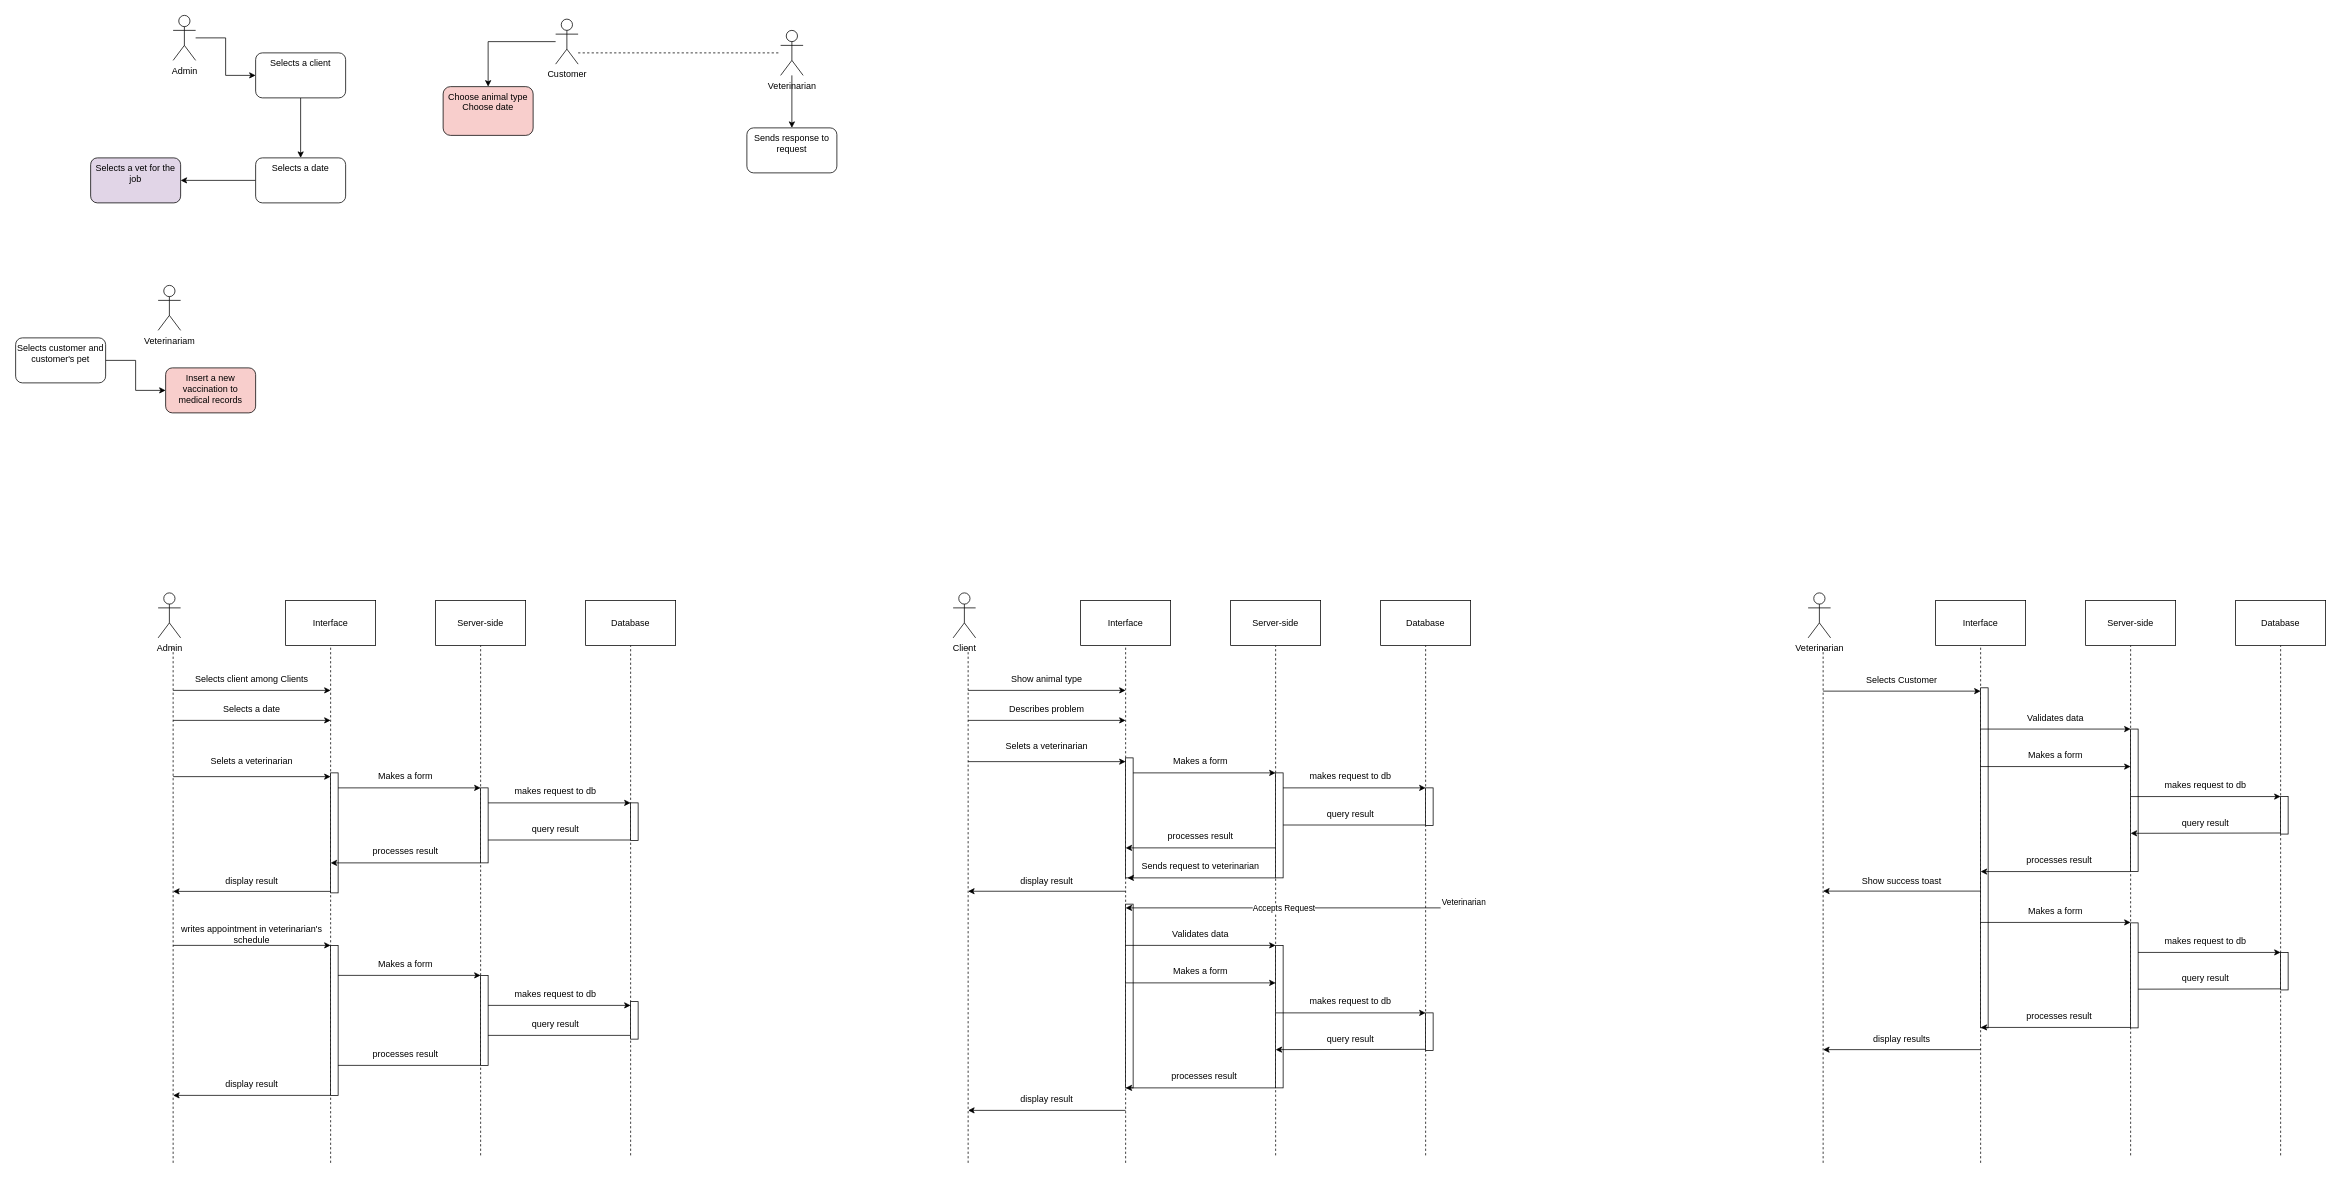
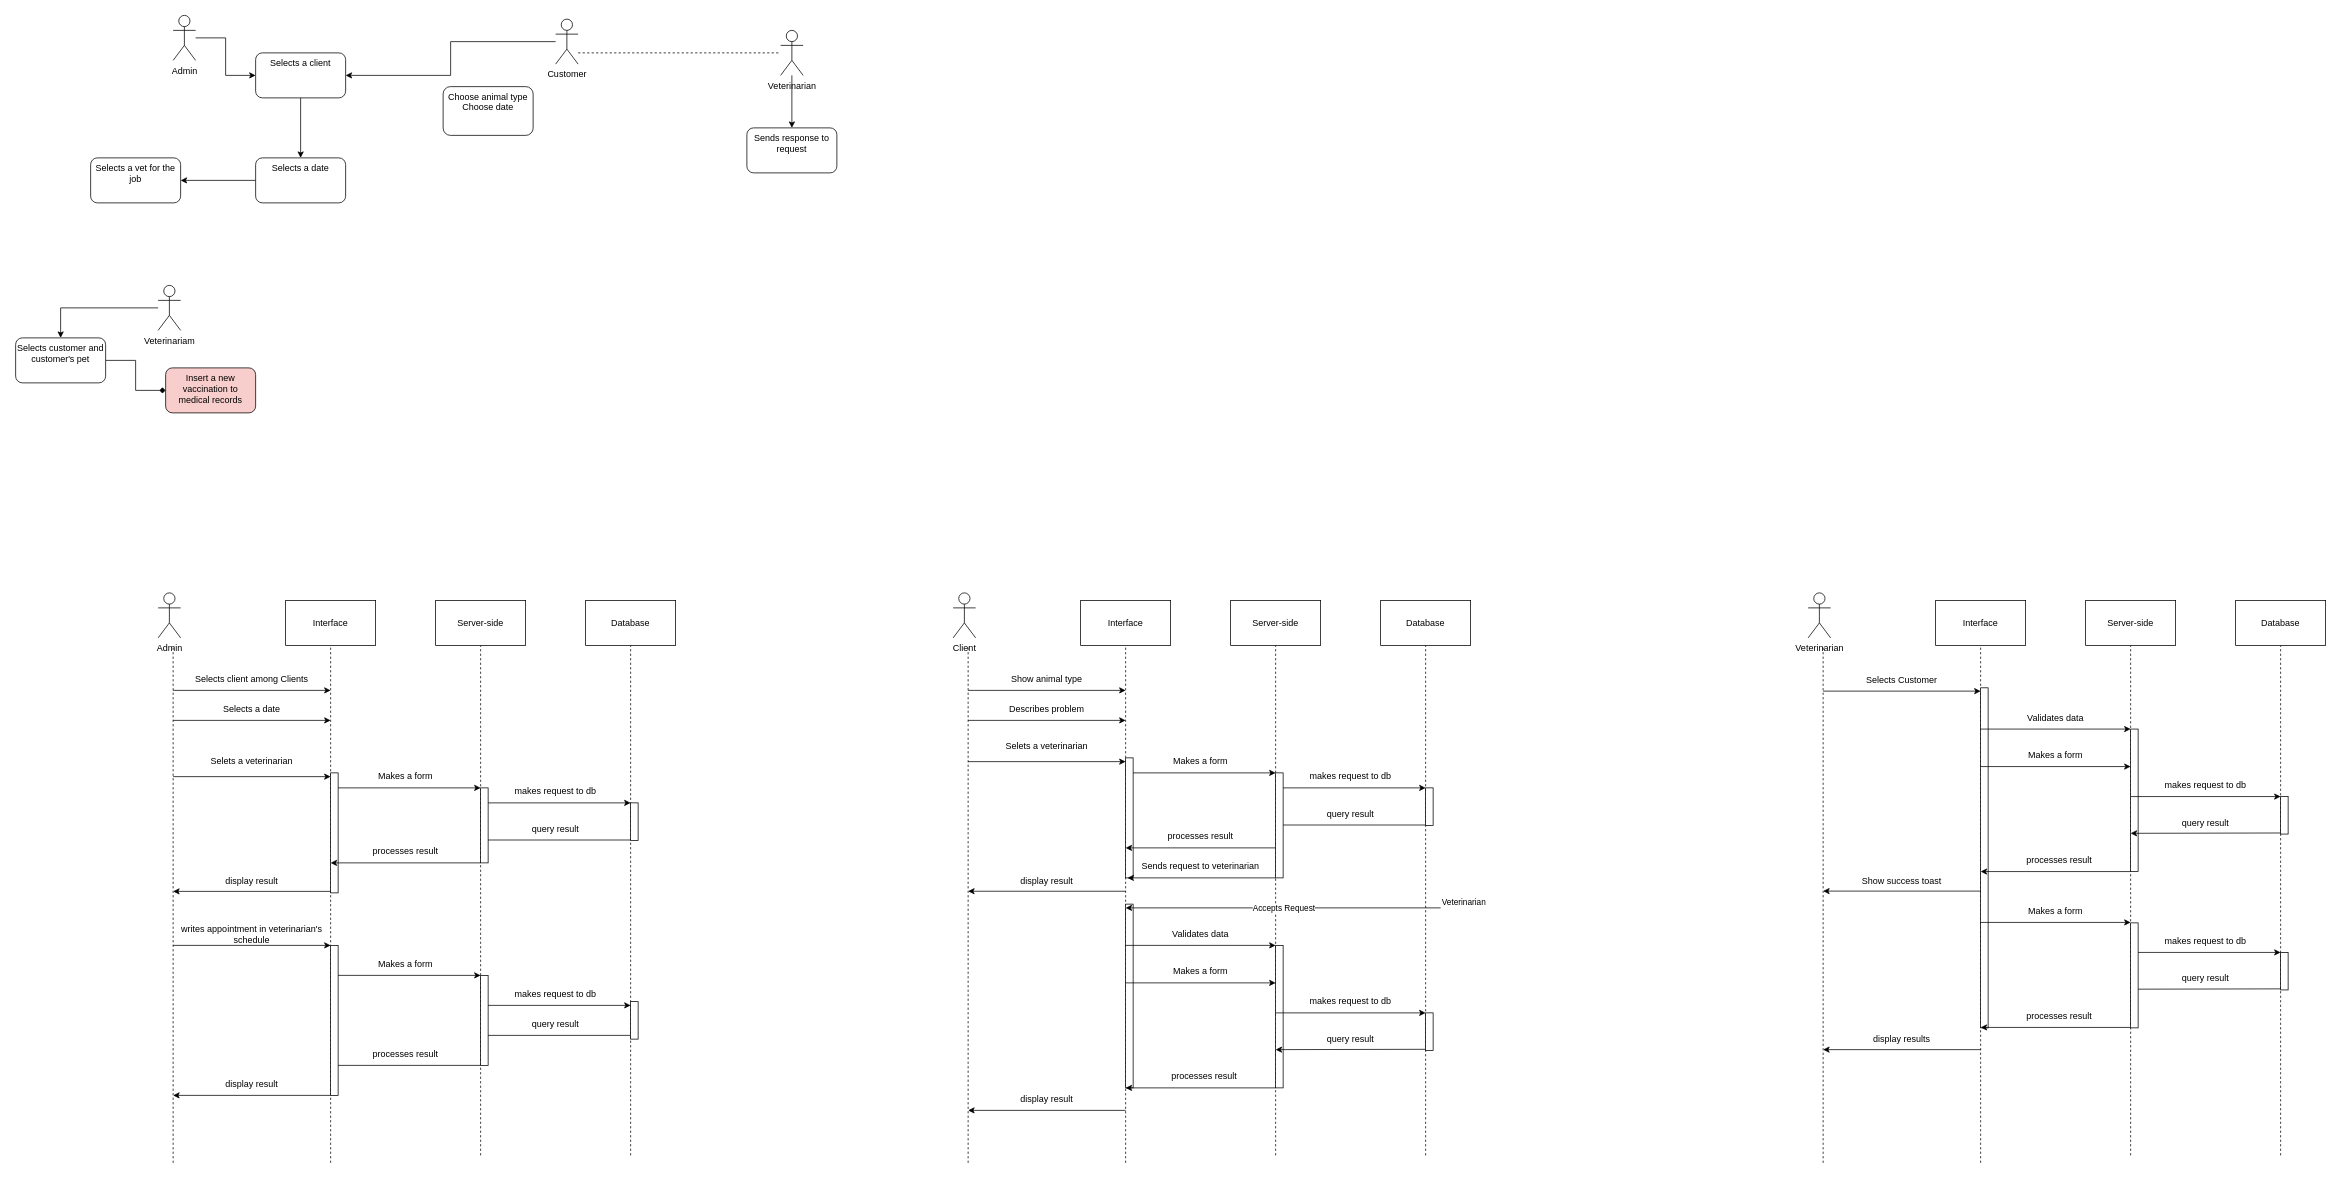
- <mxCell id="6" value="" style="edgeStyle=orthogonalEdgeStyle;rounded=0;orthogonalLoop=1;jettySize=auto;html=1;" parent="1" source="7" target="8" edge="1"><mxGeometry relative="1" as="geometry" /></mxCell>
+ <mxCell id="6" value="" style="edgeStyle=orthogonalEdgeStyle;rounded=0;orthogonalLoop=1;jettySize=auto;html=1;" parent="1" source="7" target="5" edge="1"><mxGeometry relative="1" as="geometry" /></mxCell>
- <mxCell id="8" value="Choose animal type&lt;div&gt;Choose date&lt;/div&gt;&lt;div&gt;&lt;div&gt;&lt;br&gt;&lt;/div&gt;&lt;/div&gt;" style="rounded=1;whiteSpace=wrap;html=1;verticalAlign=top;fillColor=#f8cecc;" parent="1" vertex="1"><mxGeometry x="590" y="115" width="120" height="65" as="geometry" /></mxCell>
+ <mxCell id="8" value="Choose animal type&lt;div&gt;Choose date&lt;/div&gt;&lt;div&gt;&lt;div&gt;&lt;br&gt;&lt;/div&gt;&lt;/div&gt;" style="rounded=1;whiteSpace=wrap;html=1;verticalAlign=top;" parent="1" vertex="1"><mxGeometry x="590" y="115" width="120" height="65" as="geometry" /></mxCell>
- <mxCell id="37" value="Selects a vet for the job" style="whiteSpace=wrap;html=1;verticalAlign=top;rounded=1;fillColor=#e1d5e7;" parent="1" vertex="1"><mxGeometry x="120" y="210" width="120" height="60" as="geometry" /></mxCell>
+ <mxCell id="37" value="Selects a vet for the job" style="whiteSpace=wrap;html=1;verticalAlign=top;rounded=1;" parent="1" vertex="1"><mxGeometry x="120" y="210" width="120" height="60" as="geometry" /></mxCell>
+ <mxCell id="12" value="" style="edgeStyle=orthogonalEdgeStyle;rounded=0;orthogonalLoop=1;jettySize=auto;html=1;" parent="1" source="13" target="15" edge="1"><mxGeometry relative="1" as="geometry" /></mxCell>
- <mxCell id="14" value="" style="edgeStyle=orthogonalEdgeStyle;rounded=0;orthogonalLoop=1;jettySize=auto;html=1;" parent="1" source="15" target="16" edge="1"><mxGeometry relative="1" as="geometry" /></mxCell>
+ <mxCell id="14" value="" style="edgeStyle=orthogonalEdgeStyle;rounded=0;orthogonalLoop=1;jettySize=auto;html=1;endArrow=diamond;" parent="1" source="15" target="16" edge="1"><mxGeometry relative="1" as="geometry" /></mxCell>
